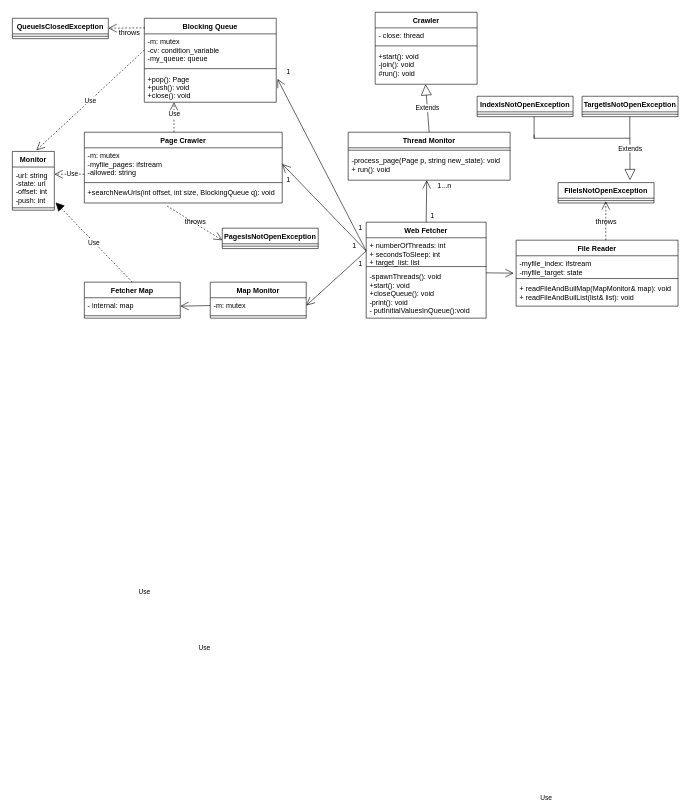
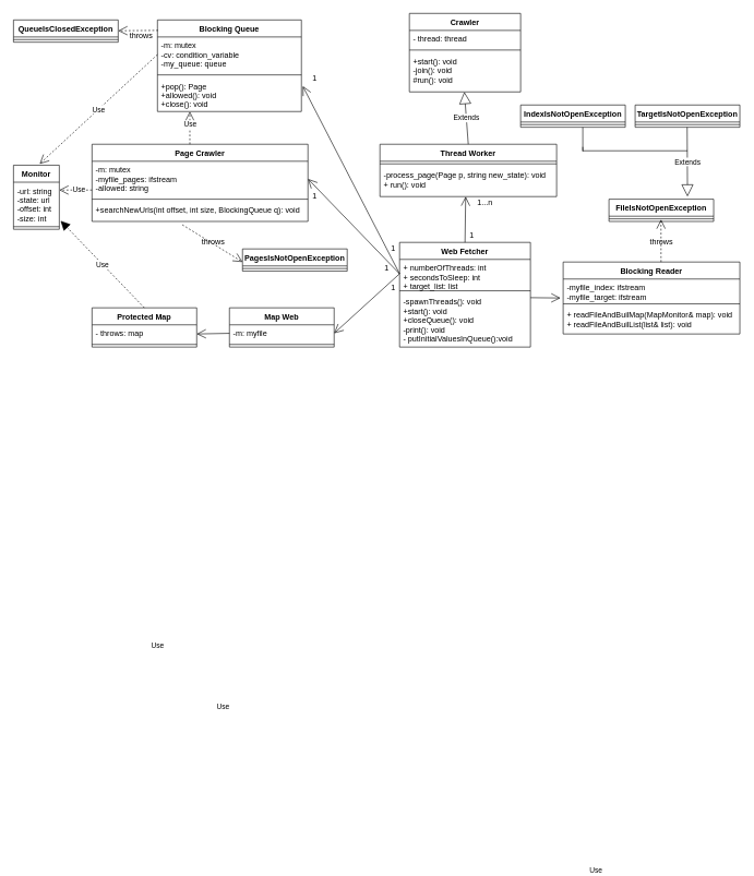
- <mxCell id="36" value="- close: thread" style="text;strokeColor=none;fillColor=none;align=left;verticalAlign=top;spacingLeft=4;spacingRight=4;overflow=hidden;rotatable=0;points=[[0,0.5],[1,0.5]];portConstraint=eastwest;" vertex="1" parent="35"><mxGeometry y="26" width="170" height="26" as="geometry" /></mxCell>
+ <mxCell id="36" value="- thread: thread" style="text;strokeColor=none;fillColor=none;align=left;verticalAlign=top;spacingLeft=4;spacingRight=4;overflow=hidden;rotatable=0;points=[[0,0.5],[1,0.5]];portConstraint=eastwest;" vertex="1" parent="35"><mxGeometry y="26" width="170" height="26" as="geometry" /></mxCell>
- <mxCell id="16" value="+pop(): Page&#10;+push(): void&#10;+close(): void" style="text;strokeColor=none;fillColor=none;align=left;verticalAlign=top;spacingLeft=4;spacingRight=4;overflow=hidden;rotatable=0;points=[[0,0.5],[1,0.5]];portConstraint=eastwest;" vertex="1" parent="13"><mxGeometry y="88" width="220" height="52" as="geometry" /></mxCell>
+ <mxCell id="16" value="+pop(): Page&#10;+allowed(): void&#10;+close(): void" style="text;strokeColor=none;fillColor=none;align=left;verticalAlign=top;spacingLeft=4;spacingRight=4;overflow=hidden;rotatable=0;points=[[0,0.5],[1,0.5]];portConstraint=eastwest;" vertex="1" parent="13"><mxGeometry y="88" width="220" height="52" as="geometry" /></mxCell>
- <mxCell id="21" value="Thread Monitor" style="swimlane;fontStyle=1;align=center;verticalAlign=top;childLayout=stackLayout;horizontal=1;startSize=26;horizontalStack=0;resizeParent=1;resizeParentMax=0;resizeLast=0;collapsible=1;marginBottom=0;" vertex="1" parent="1"><mxGeometry x="580" y="220" width="270" height="80" as="geometry" /></mxCell>
+ <mxCell id="21" value="Thread Worker" style="swimlane;fontStyle=1;align=center;verticalAlign=top;childLayout=stackLayout;horizontal=1;startSize=26;horizontalStack=0;resizeParent=1;resizeParentMax=0;resizeLast=0;collapsible=1;marginBottom=0;" vertex="1" parent="1"><mxGeometry x="580" y="220" width="270" height="80" as="geometry" /></mxCell>
- <mxCell id="45" value="-url: string&#10;-state: url&#10;-offset: int&#10;-push: int" style="text;strokeColor=none;fillColor=none;align=left;verticalAlign=top;spacingLeft=4;spacingRight=4;overflow=hidden;rotatable=0;points=[[0,0.5],[1,0.5]];portConstraint=eastwest;" vertex="1" parent="44"><mxGeometry y="26" width="70" height="64" as="geometry" /></mxCell>
+ <mxCell id="45" value="-url: string&#10;-state: url&#10;-offset: int&#10;-size: int" style="text;strokeColor=none;fillColor=none;align=left;verticalAlign=top;spacingLeft=4;spacingRight=4;overflow=hidden;rotatable=0;points=[[0,0.5],[1,0.5]];portConstraint=eastwest;" vertex="1" parent="44"><mxGeometry y="26" width="70" height="64" as="geometry" /></mxCell>
- <mxCell id="17" value="File Reader" style="swimlane;fontStyle=1;align=center;verticalAlign=top;childLayout=stackLayout;horizontal=1;startSize=26;horizontalStack=0;resizeParent=1;resizeParentMax=0;resizeLast=0;collapsible=1;marginBottom=0;" vertex="1" parent="1"><mxGeometry x="860" y="400" width="270" height="110" as="geometry" /></mxCell>
+ <mxCell id="17" value="Blocking Reader" style="swimlane;fontStyle=1;align=center;verticalAlign=top;childLayout=stackLayout;horizontal=1;startSize=26;horizontalStack=0;resizeParent=1;resizeParentMax=0;resizeLast=0;collapsible=1;marginBottom=0;" vertex="1" parent="1"><mxGeometry x="860" y="400" width="270" height="110" as="geometry" /></mxCell>
- <mxCell id="18" value="-myfile_index: ifstream&#10;-myfile_target: state" style="text;strokeColor=none;fillColor=none;align=left;verticalAlign=top;spacingLeft=4;spacingRight=4;overflow=hidden;rotatable=0;points=[[0,0.5],[1,0.5]];portConstraint=eastwest;" vertex="1" parent="17"><mxGeometry y="26" width="270" height="34" as="geometry" /></mxCell>
+ <mxCell id="18" value="-myfile_index: ifstream&#10;-myfile_target: ifstream" style="text;strokeColor=none;fillColor=none;align=left;verticalAlign=top;spacingLeft=4;spacingRight=4;overflow=hidden;rotatable=0;points=[[0,0.5],[1,0.5]];portConstraint=eastwest;" vertex="1" parent="17"><mxGeometry y="26" width="270" height="34" as="geometry" /></mxCell>
- <mxCell id="40" value="Fetcher Map" style="swimlane;fontStyle=1;align=center;verticalAlign=top;childLayout=stackLayout;horizontal=1;startSize=26;horizontalStack=0;resizeParent=1;resizeParentMax=0;resizeLast=0;collapsible=1;marginBottom=0;" vertex="1" parent="1"><mxGeometry x="140" y="470" width="160" height="60" as="geometry" /></mxCell>
+ <mxCell id="40" value="Protected Map" style="swimlane;fontStyle=1;align=center;verticalAlign=top;childLayout=stackLayout;horizontal=1;startSize=26;horizontalStack=0;resizeParent=1;resizeParentMax=0;resizeLast=0;collapsible=1;marginBottom=0;" vertex="1" parent="1"><mxGeometry x="140" y="470" width="160" height="60" as="geometry" /></mxCell>
- <mxCell id="10" value="Map Monitor" style="swimlane;fontStyle=1;align=center;verticalAlign=top;childLayout=stackLayout;horizontal=1;startSize=26;horizontalStack=0;resizeParent=1;resizeParentMax=0;resizeLast=0;collapsible=1;marginBottom=0;" vertex="1" parent="1"><mxGeometry x="350" y="470" width="160" height="60" as="geometry" /></mxCell>
+ <mxCell id="10" value="Map Web" style="swimlane;fontStyle=1;align=center;verticalAlign=top;childLayout=stackLayout;horizontal=1;startSize=26;horizontalStack=0;resizeParent=1;resizeParentMax=0;resizeLast=0;collapsible=1;marginBottom=0;" vertex="1" parent="1"><mxGeometry x="350" y="470" width="160" height="60" as="geometry" /></mxCell>
- <mxCell id="41" value="- internal: map" style="text;strokeColor=none;fillColor=none;align=left;verticalAlign=top;spacingLeft=4;spacingRight=4;overflow=hidden;rotatable=0;points=[[0,0.5],[1,0.5]];portConstraint=eastwest;" vertex="1" parent="40"><mxGeometry y="26" width="160" height="26" as="geometry" /></mxCell>
+ <mxCell id="41" value="- throws: map" style="text;strokeColor=none;fillColor=none;align=left;verticalAlign=top;spacingLeft=4;spacingRight=4;overflow=hidden;rotatable=0;points=[[0,0.5],[1,0.5]];portConstraint=eastwest;" vertex="1" parent="40"><mxGeometry y="26" width="160" height="26" as="geometry" /></mxCell>
- <mxCell id="11" value="-m: mutex" style="text;strokeColor=none;fillColor=none;align=left;verticalAlign=top;spacingLeft=4;spacingRight=4;overflow=hidden;rotatable=0;points=[[0,0.5],[1,0.5]];portConstraint=eastwest;" vertex="1" parent="10"><mxGeometry y="26" width="160" height="26" as="geometry" /></mxCell>
+ <mxCell id="11" value="-m: myfile" style="text;strokeColor=none;fillColor=none;align=left;verticalAlign=top;spacingLeft=4;spacingRight=4;overflow=hidden;rotatable=0;points=[[0,0.5],[1,0.5]];portConstraint=eastwest;" vertex="1" parent="10"><mxGeometry y="26" width="160" height="26" as="geometry" /></mxCell>
